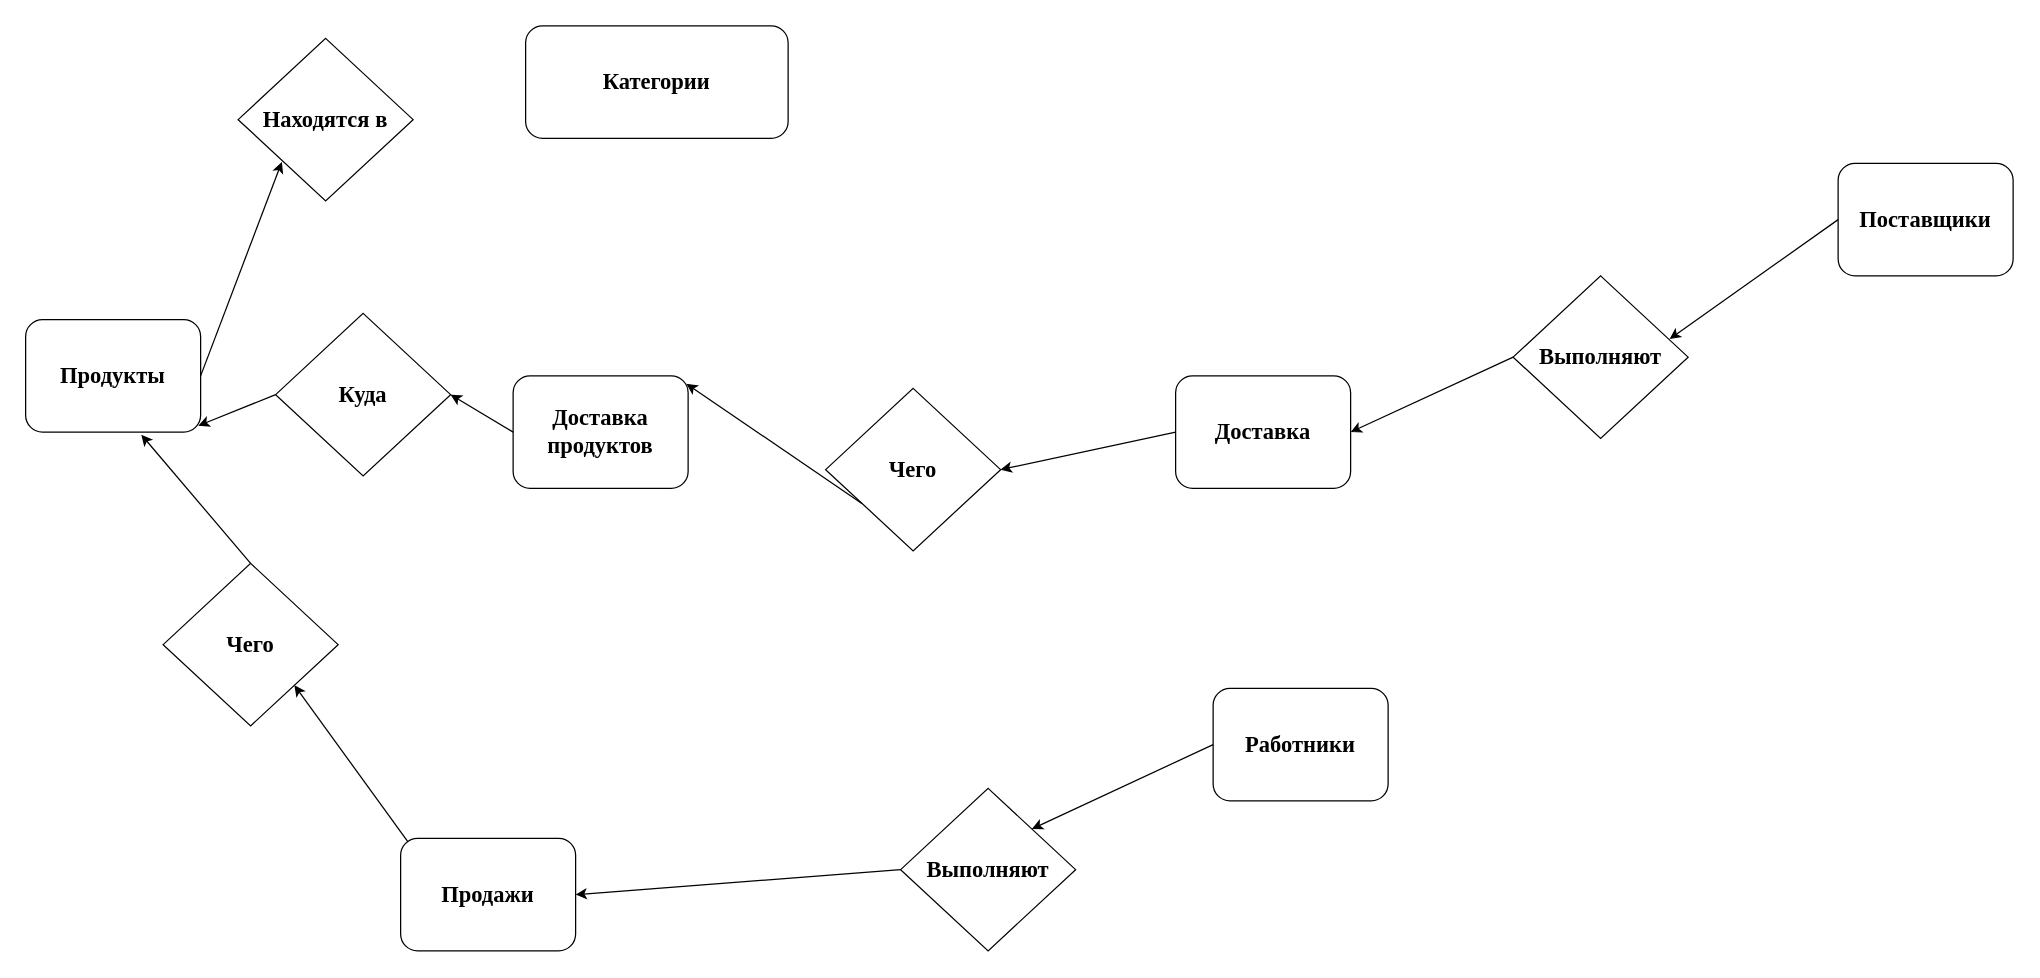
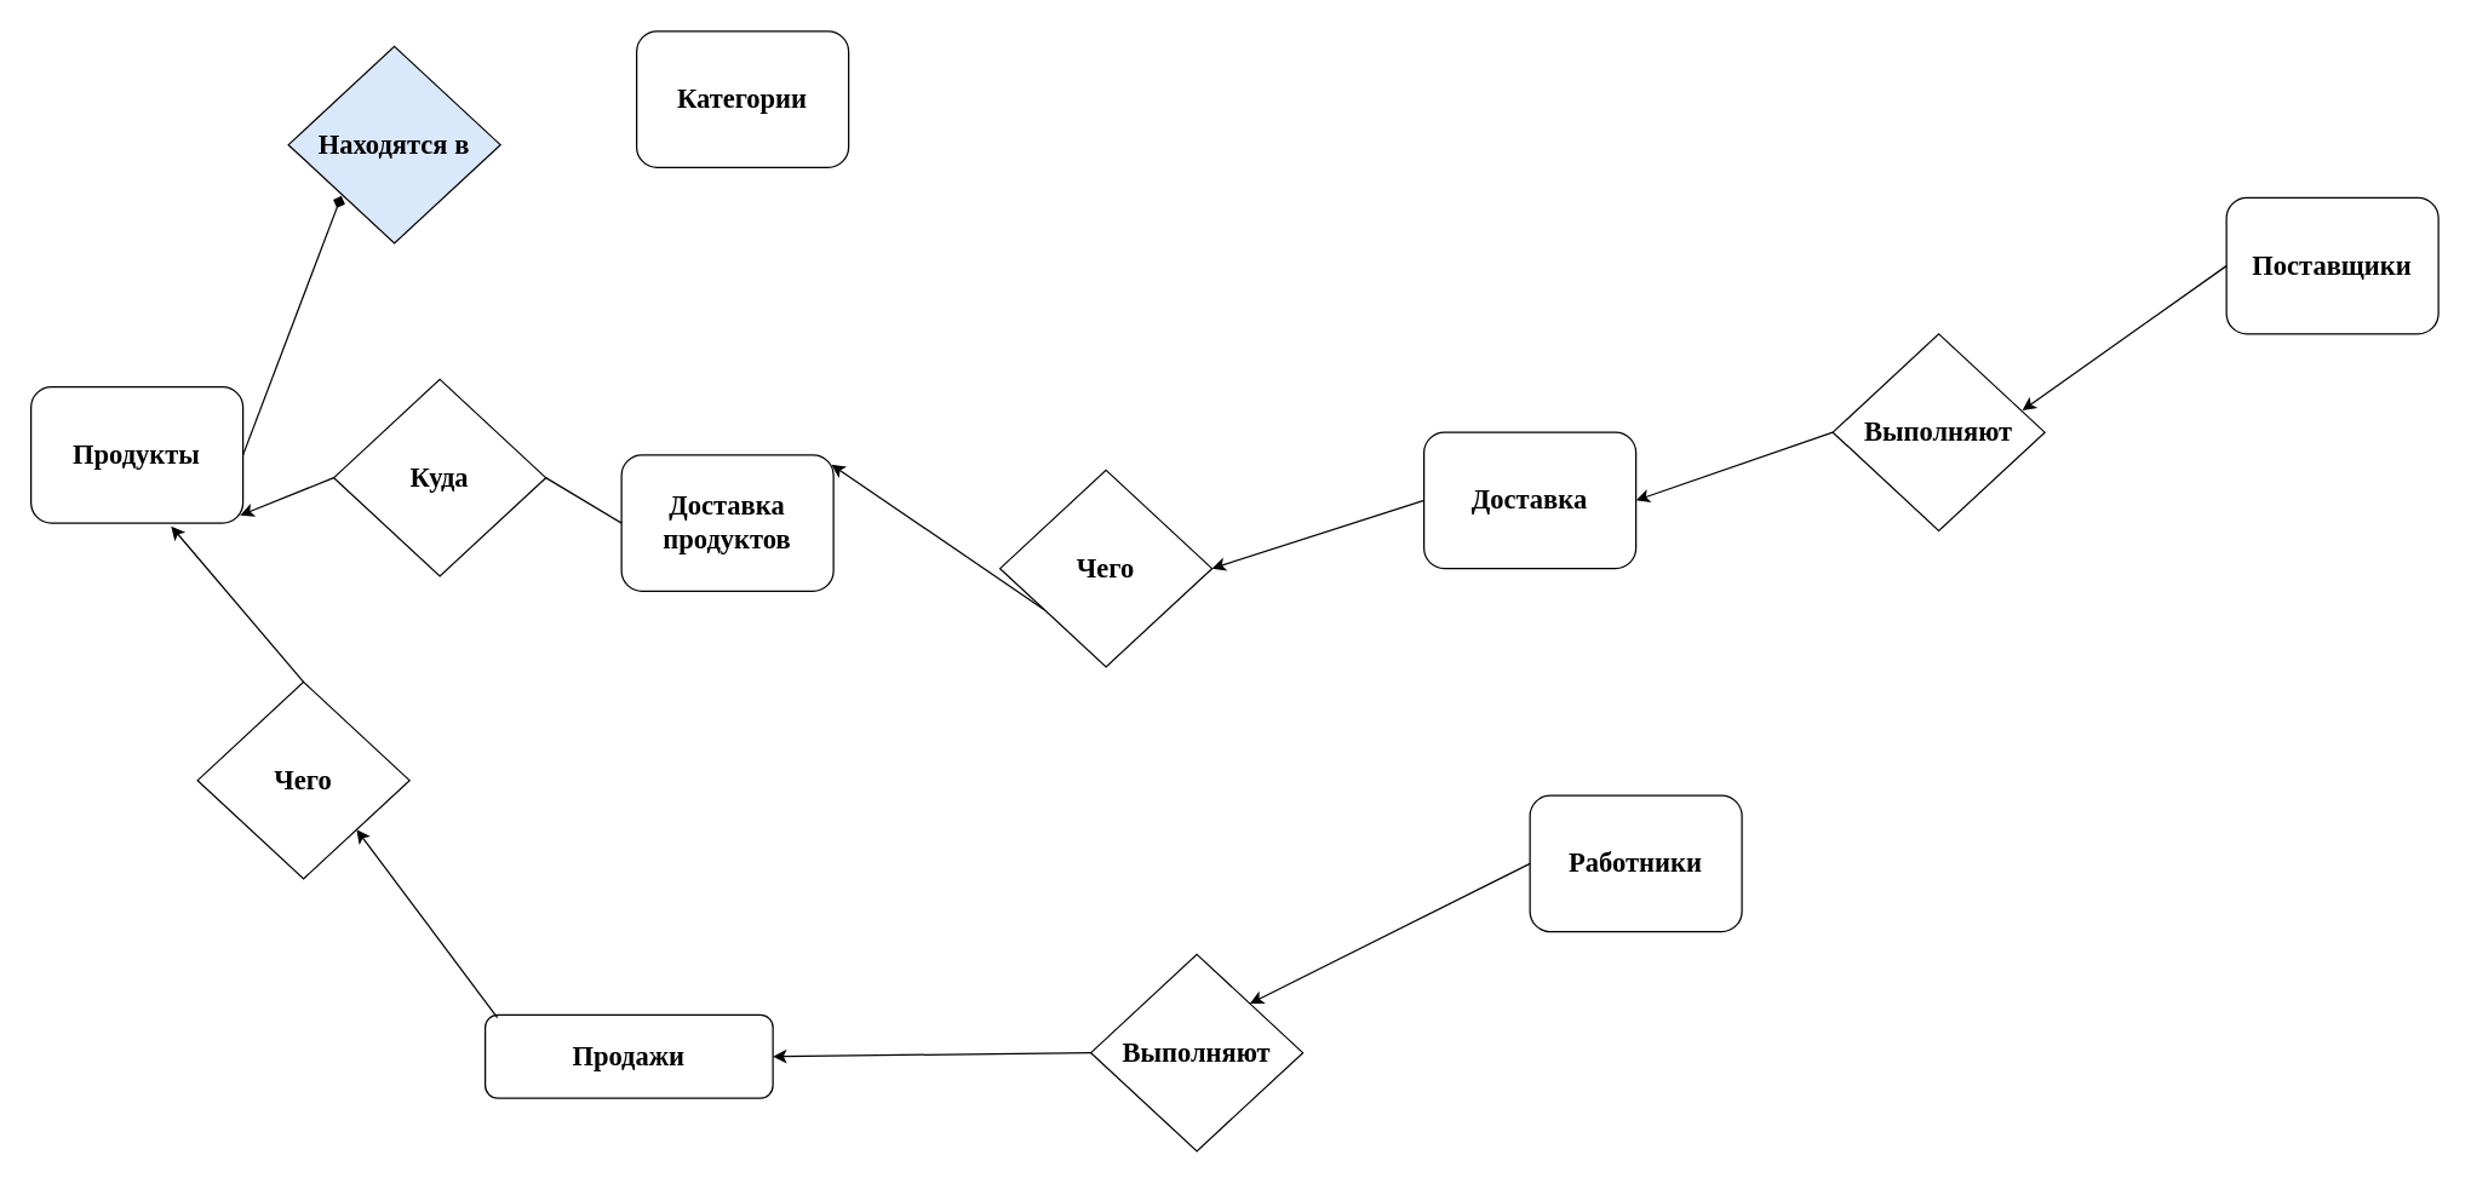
- <mxCell id="3" value="&lt;h2&gt;&lt;font face=&quot;Times New Roman&quot;&gt;Категории&lt;/font&gt;&lt;/h2&gt;" style="rounded=1;whiteSpace=wrap;html=1;" parent="1" vertex="1"><mxGeometry x="420" y="20" width="210" height="90" as="geometry" /></mxCell>
+ <mxCell id="3" value="&lt;h2&gt;&lt;font face=&quot;Times New Roman&quot;&gt;Категории&lt;/font&gt;&lt;/h2&gt;" style="rounded=1;whiteSpace=wrap;html=1;" parent="1" vertex="1"><mxGeometry x="420" y="20" width="140" height="90" as="geometry" /></mxCell>
- <mxCell id="11" value="&lt;h2&gt;&lt;font face=&quot;Times New Roman&quot;&gt;Находятся в&lt;/font&gt;&lt;/h2&gt;" style="rhombus;whiteSpace=wrap;html=1;" parent="1" vertex="1"><mxGeometry x="190" y="30" width="140" height="130" as="geometry" /></mxCell>
+ <mxCell id="11" value="&lt;h2&gt;&lt;font face=&quot;Times New Roman&quot;&gt;Находятся в&lt;/font&gt;&lt;/h2&gt;" style="rhombus;whiteSpace=wrap;html=1;fillColor=#dae8fc;" parent="1" vertex="1"><mxGeometry x="190" y="30" width="140" height="130" as="geometry" /></mxCell>
- <mxCell id="7" value="" style="endArrow=classic;html=1;rounded=0;exitX=1;exitY=0.5;exitDx=0;exitDy=0;entryX=0.25;entryY=0.76;entryDx=0;entryDy=0;entryPerimeter=0;" parent="1" source="2" target="11" edge="1"><mxGeometry width="50" height="50" relative="1" as="geometry"><mxPoint x="180" y="300" as="sourcePoint" /><mxPoint x="209.23" y="140.96" as="targetPoint" /></mxGeometry></mxCell>
+ <mxCell id="7" value="" style="endArrow=diamond;html=1;rounded=0;exitX=1;exitY=0.5;exitDx=0;exitDy=0;entryX=0.25;entryY=0.76;entryDx=0;entryDy=0;entryPerimeter=0;" parent="1" source="2" target="11" edge="1"><mxGeometry width="50" height="50" relative="1" as="geometry"><mxPoint x="180" y="300" as="sourcePoint" /><mxPoint x="209.23" y="140.96" as="targetPoint" /></mxGeometry></mxCell>
- <mxCell id="24" value="" style="endArrow=classic;html=1;rounded=0;exitX=0;exitY=0.5;exitDx=0;exitDy=0;entryX=1;entryY=0.5;entryDx=0;entryDy=0;" parent="1" source="4" target="23" edge="1"><mxGeometry width="50" height="50" relative="1" as="geometry"><mxPoint x="270" y="390" as="sourcePoint" /><mxPoint x="320" y="340" as="targetPoint" /></mxGeometry></mxCell>
+ <mxCell id="24" value="" style="endArrow=none;html=1;rounded=0;exitX=0;exitY=0.5;exitDx=0;exitDy=0;entryX=1;entryY=0.5;entryDx=0;entryDy=0;" parent="1" source="4" target="23" edge="1"><mxGeometry width="50" height="50" relative="1" as="geometry"><mxPoint x="270" y="390" as="sourcePoint" /><mxPoint x="320" y="340" as="targetPoint" /></mxGeometry></mxCell>
- <mxCell id="5" value="&lt;h2&gt;&lt;font face=&quot;Times New Roman&quot;&gt;Доставка&lt;/font&gt;&lt;/h2&gt;" style="rounded=1;whiteSpace=wrap;html=1;" parent="1" vertex="1"><mxGeometry x="940" y="300" width="140" height="90" as="geometry" /></mxCell>
+ <mxCell id="5" value="&lt;h2&gt;&lt;font face=&quot;Times New Roman&quot;&gt;Доставка&lt;/font&gt;&lt;/h2&gt;" style="rounded=1;whiteSpace=wrap;html=1;" parent="1" vertex="1"><mxGeometry x="940" y="285" width="140" height="90" as="geometry" /></mxCell>
- <mxCell id="15" value="&lt;h2&gt;&lt;font face=&quot;Times New Roman&quot;&gt;Работники&lt;/font&gt;&lt;/h2&gt;" style="rounded=1;whiteSpace=wrap;html=1;" parent="1" vertex="1"><mxGeometry x="970" y="550" width="140" height="90" as="geometry" /></mxCell>
+ <mxCell id="15" value="&lt;h2&gt;&lt;font face=&quot;Times New Roman&quot;&gt;Работники&lt;/font&gt;&lt;/h2&gt;" style="rounded=1;whiteSpace=wrap;html=1;" parent="1" vertex="1"><mxGeometry x="1010" y="525" width="140" height="90" as="geometry" /></mxCell>
- <mxCell id="17" value="&lt;h2&gt;&lt;font face=&quot;Times New Roman&quot;&gt;Продажи&lt;/font&gt;&lt;/h2&gt;" style="rounded=1;whiteSpace=wrap;html=1;" parent="1" vertex="1"><mxGeometry x="320" y="670" width="140" height="90" as="geometry" /></mxCell>
+ <mxCell id="17" value="&lt;h2&gt;&lt;font face=&quot;Times New Roman&quot;&gt;Продажи&lt;/font&gt;&lt;/h2&gt;" style="rounded=1;whiteSpace=wrap;html=1;" parent="1" vertex="1"><mxGeometry x="320" y="670" width="190" height="55" as="geometry" /></mxCell>
